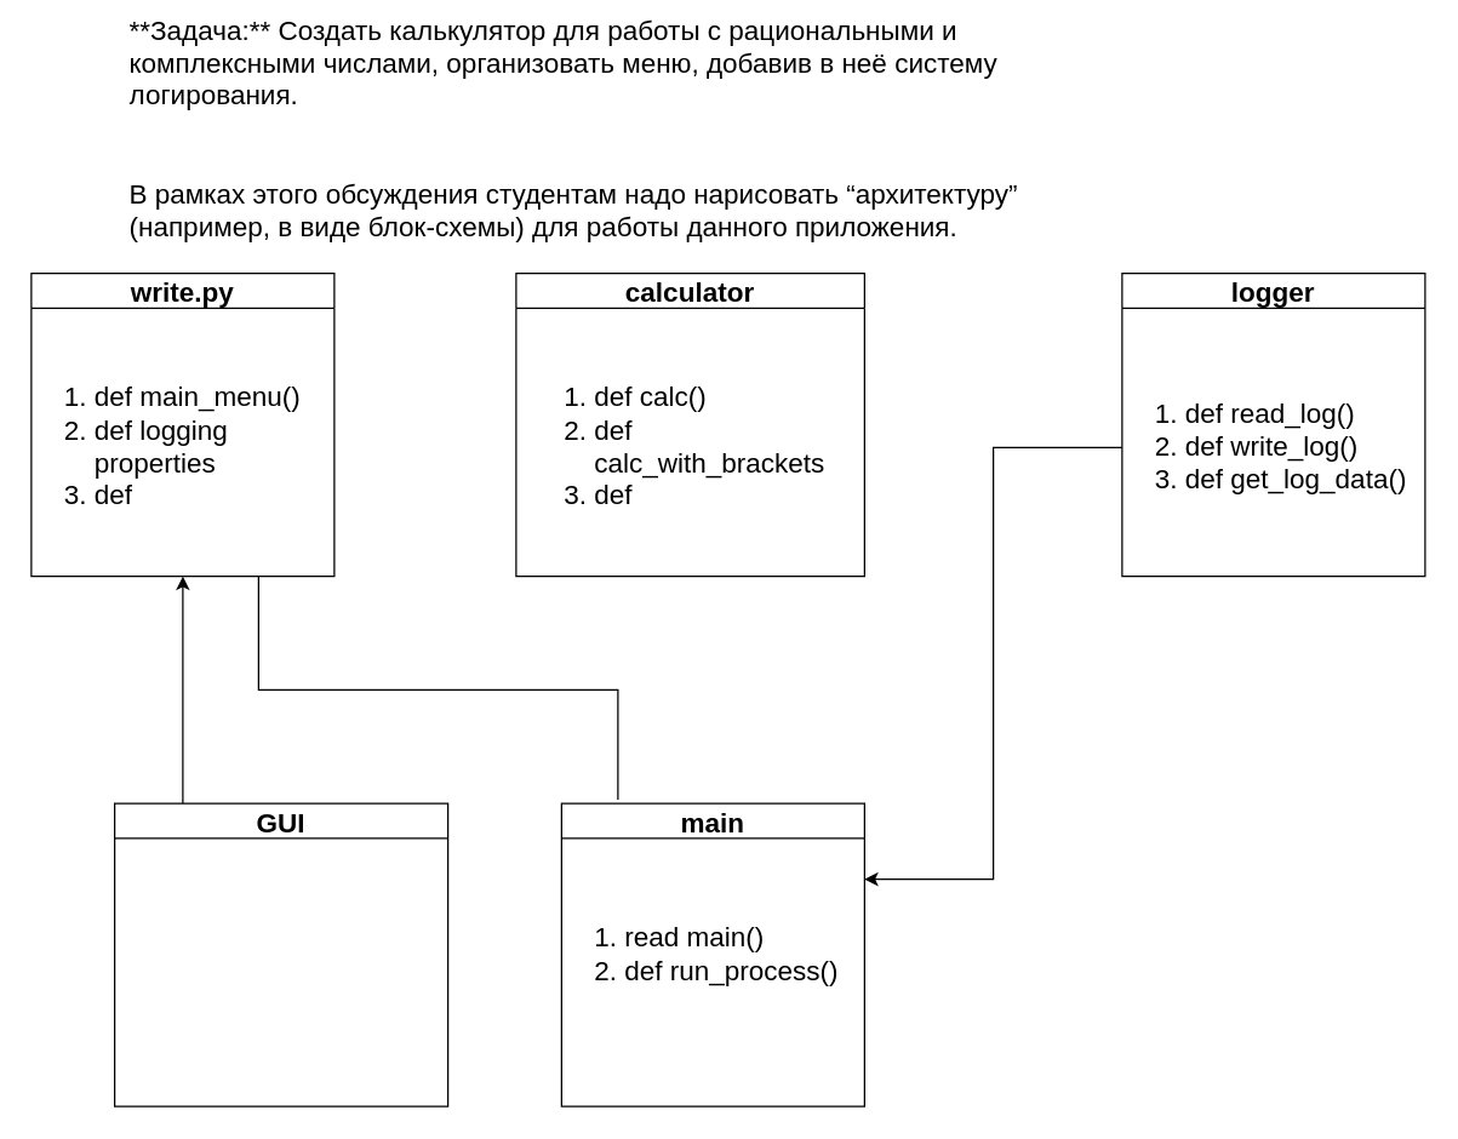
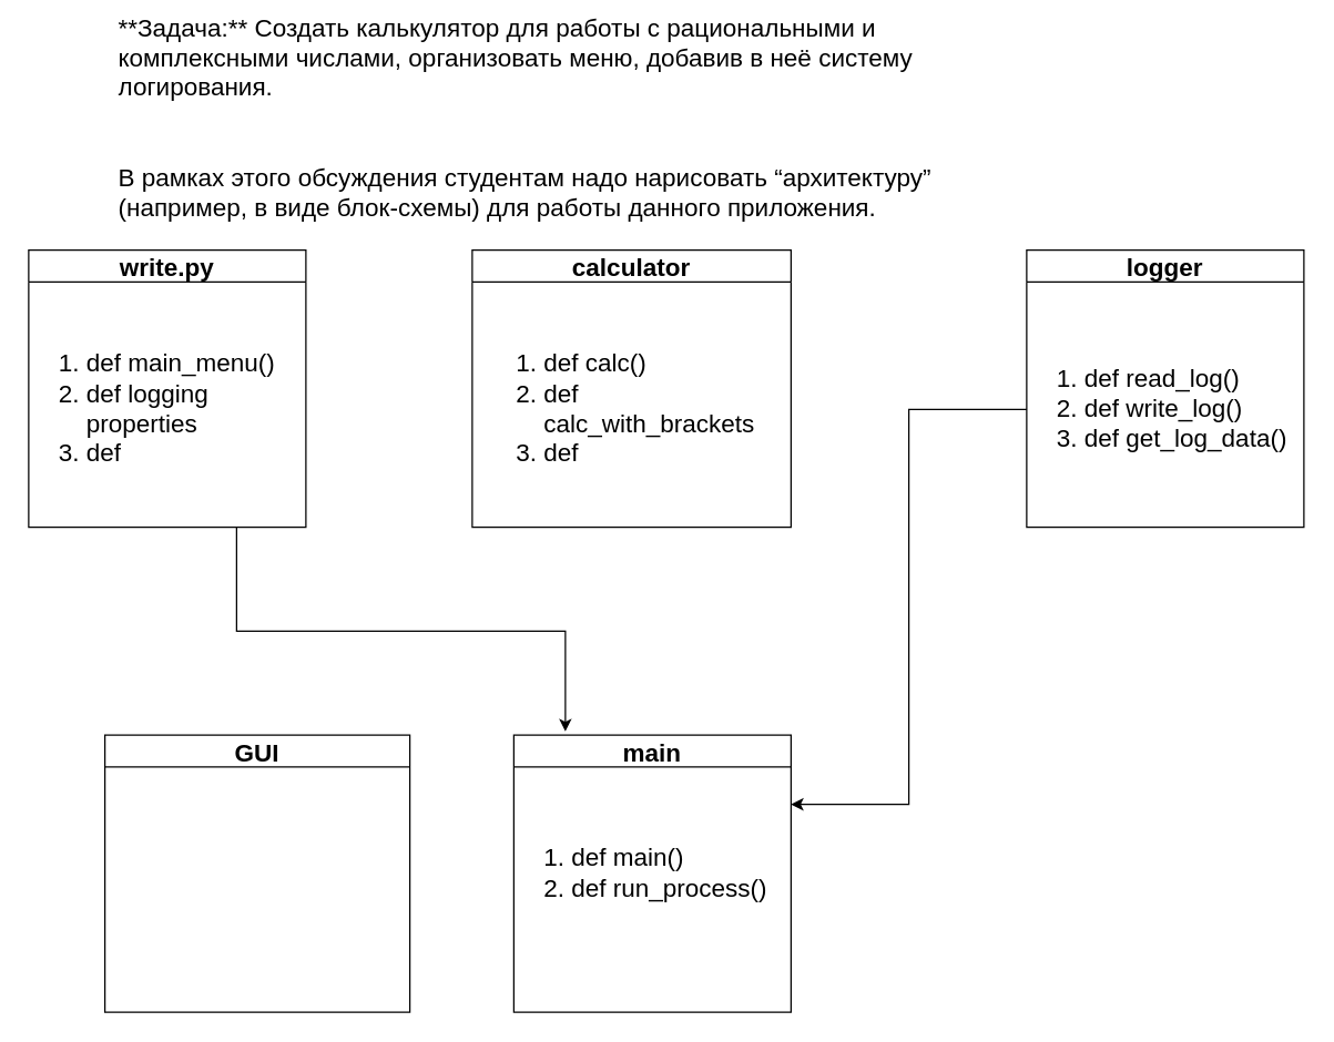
- <mxCell id="12" style="edgeStyle=orthogonalEdgeStyle;rounded=0;orthogonalLoop=1;jettySize=auto;html=1;fontSize=18;" edge="1" parent="1" source="13" target="11"><mxGeometry relative="1" as="geometry"><Array as="points"><mxPoint x="120" y="510" /><mxPoint x="120" y="510" /></Array></mxGeometry></mxCell>
- <mxCell id="10" style="edgeStyle=orthogonalEdgeStyle;rounded=0;orthogonalLoop=1;jettySize=auto;html=1;exitX=0.75;exitY=1;exitDx=0;exitDy=0;fontSize=18;entryX=0.186;entryY=-0.013;entryDx=0;entryDy=0;entryPerimeter=0;endArrow=none;" edge="1" parent="1" source="11" target="8"><mxGeometry relative="1" as="geometry" /></mxCell>
+ <mxCell id="10" style="edgeStyle=orthogonalEdgeStyle;rounded=0;orthogonalLoop=1;jettySize=auto;html=1;exitX=0.75;exitY=1;exitDx=0;exitDy=0;fontSize=18;entryX=0.186;entryY=-0.013;entryDx=0;entryDy=0;entryPerimeter=0;" edge="1" parent="1" source="11" target="8"><mxGeometry relative="1" as="geometry" /></mxCell>
- <mxCell id="9" value="&lt;ol&gt;&lt;li&gt;read main()&lt;/li&gt;&lt;li&gt;def run_process()&lt;/li&gt;&lt;/ol&gt;" style="text;strokeColor=none;fillColor=none;html=1;whiteSpace=wrap;verticalAlign=middle;overflow=hidden;fontSize=18;" vertex="1" parent="8"><mxGeometry y="20" width="190" height="160" as="geometry" /></mxCell>
+ <mxCell id="9" value="&lt;ol&gt;&lt;li&gt;def main()&lt;/li&gt;&lt;li&gt;def run_process()&lt;/li&gt;&lt;/ol&gt;" style="text;strokeColor=none;fillColor=none;html=1;whiteSpace=wrap;verticalAlign=middle;overflow=hidden;fontSize=18;" vertex="1" parent="8"><mxGeometry y="20" width="190" height="160" as="geometry" /></mxCell>
